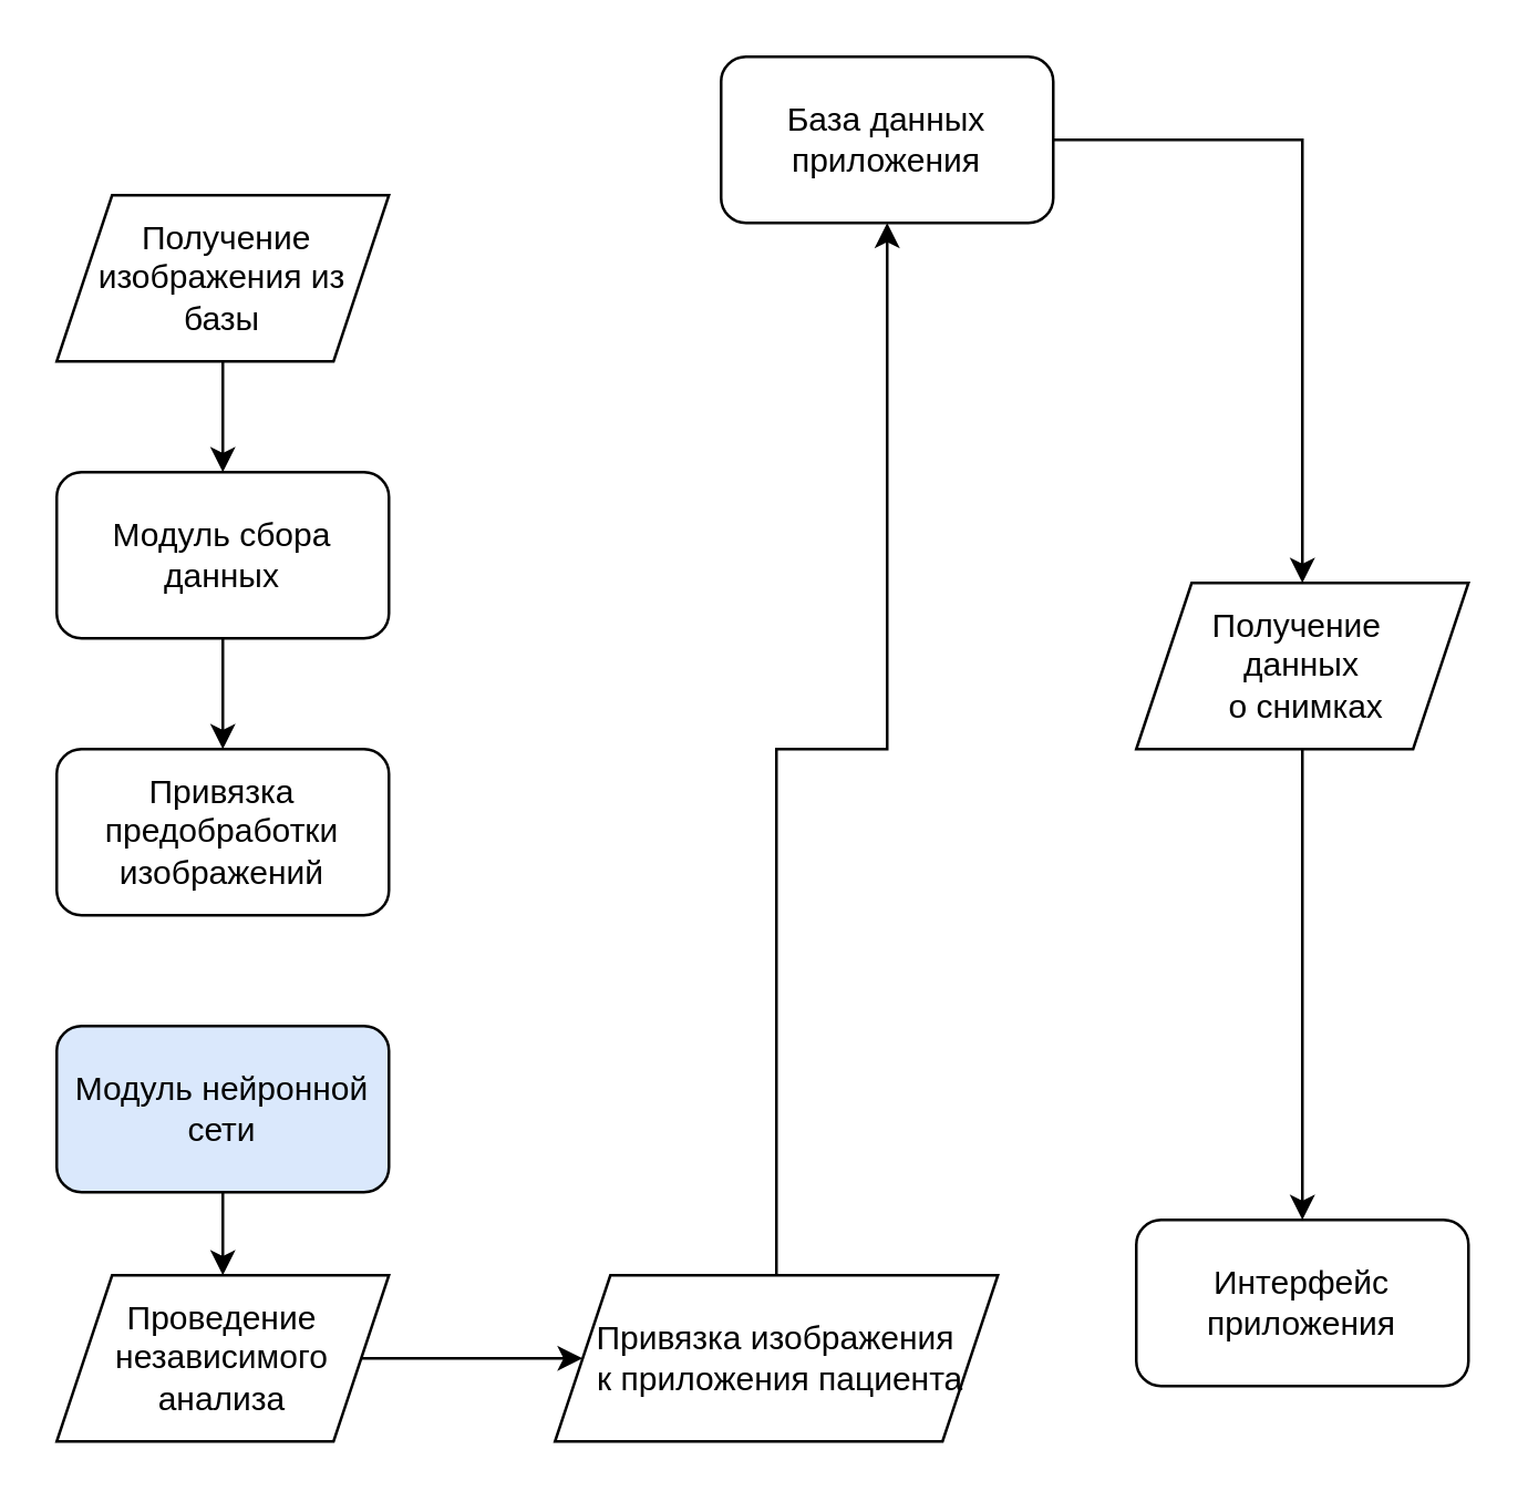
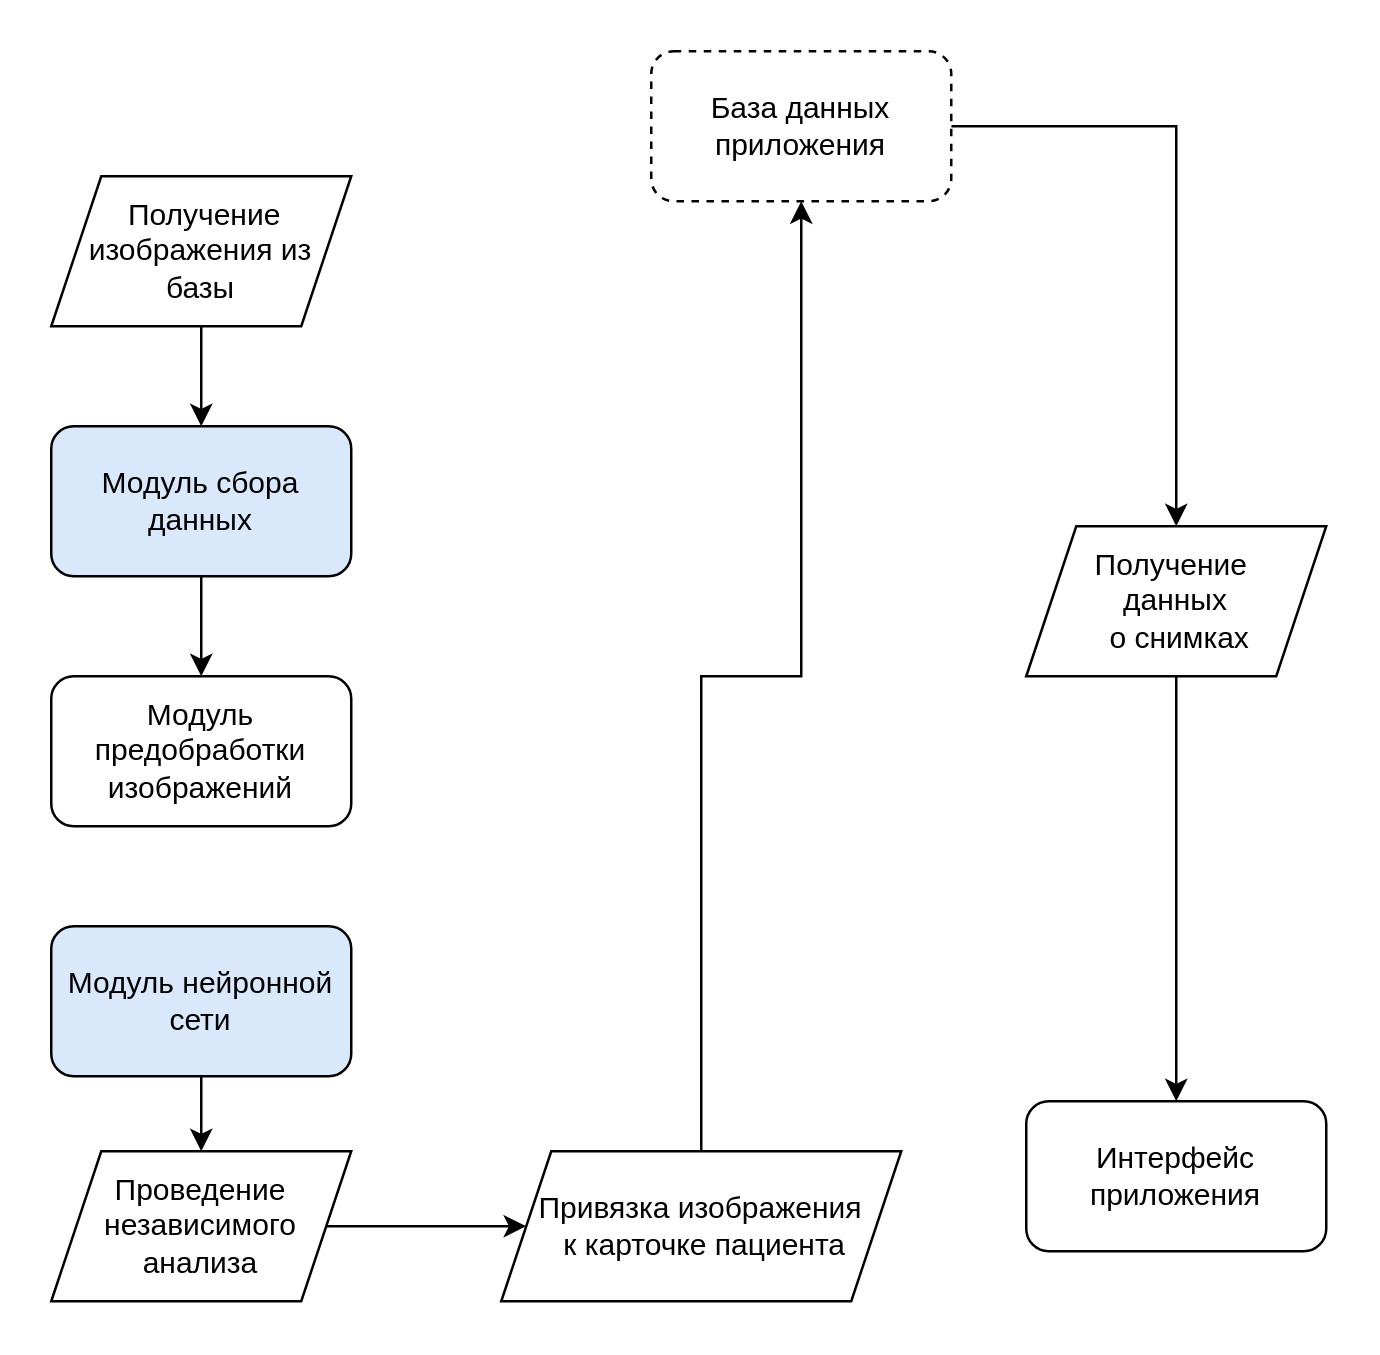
- <mxCell id="8" value="База данных приложения" style="rounded=1;whiteSpace=wrap;html=1;" vertex="1" parent="1"><mxGeometry x="260" y="20" width="120" height="60" as="geometry" /></mxCell>
+ <mxCell id="8" value="База данных приложения" style="rounded=1;whiteSpace=wrap;html=1;dashed=1;" vertex="1" parent="1"><mxGeometry x="260" y="20" width="120" height="60" as="geometry" /></mxCell>
- <mxCell id="3" value="Модуль сбора данных" style="rounded=1;whiteSpace=wrap;html=1;" parent="1" vertex="1"><mxGeometry x="20" y="170" width="120" height="60" as="geometry" /></mxCell>
+ <mxCell id="3" value="Модуль сбора данных" style="rounded=1;whiteSpace=wrap;html=1;fillColor=#dae8fc;" parent="1" vertex="1"><mxGeometry x="20" y="170" width="120" height="60" as="geometry" /></mxCell>
- <mxCell id="4" value="Привязка предобработки изображений" style="rounded=1;whiteSpace=wrap;html=1;" parent="1" vertex="1"><mxGeometry x="20" y="270" width="120" height="60" as="geometry" /></mxCell>
+ <mxCell id="4" value="Модуль предобработки изображений" style="rounded=1;whiteSpace=wrap;html=1;" parent="1" vertex="1"><mxGeometry x="20" y="270" width="120" height="60" as="geometry" /></mxCell>
- <mxCell id="17" value="Привязка изображения&lt;div&gt;&amp;nbsp;к приложения пациента&lt;/div&gt;" style="shape=parallelogram;perimeter=parallelogramPerimeter;whiteSpace=wrap;html=1;fixedSize=1;" vertex="1" parent="1"><mxGeometry x="200" y="460" width="160" height="60" as="geometry" /></mxCell>
+ <mxCell id="17" value="Привязка изображения&lt;div&gt;&amp;nbsp;к карточке пациента&lt;/div&gt;" style="shape=parallelogram;perimeter=parallelogramPerimeter;whiteSpace=wrap;html=1;fixedSize=1;" vertex="1" parent="1"><mxGeometry x="200" y="460" width="160" height="60" as="geometry" /></mxCell>
